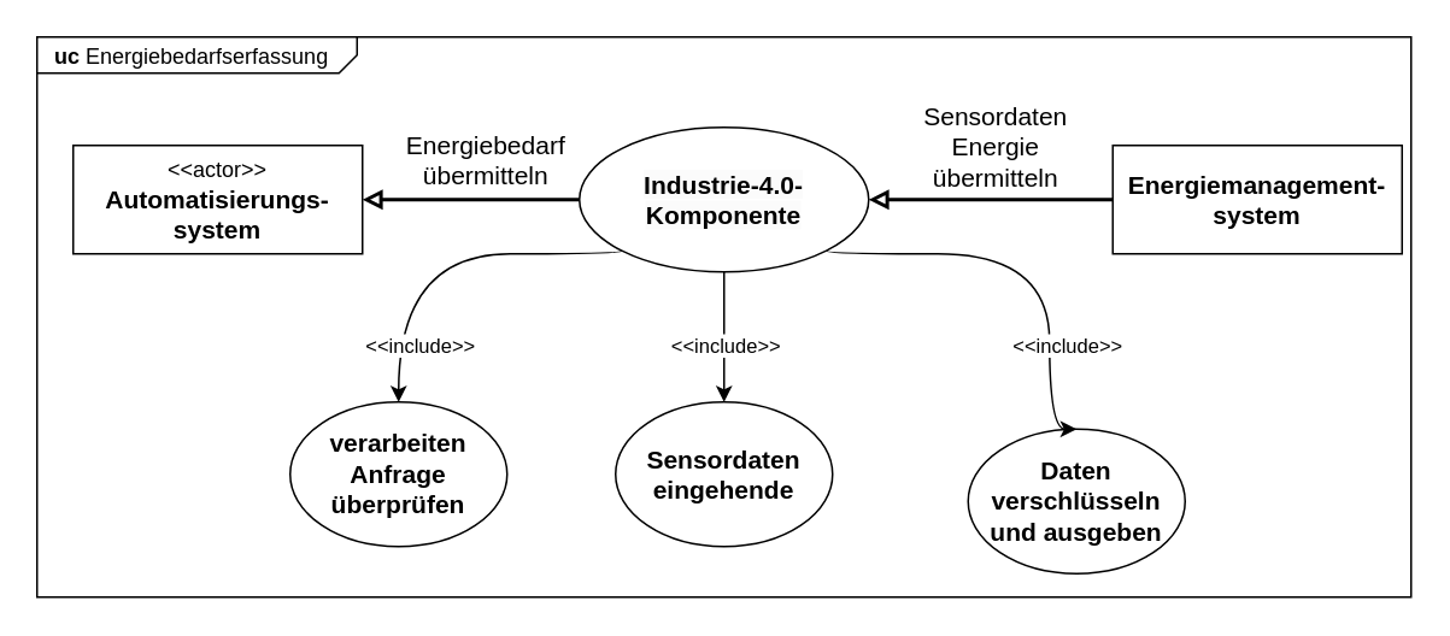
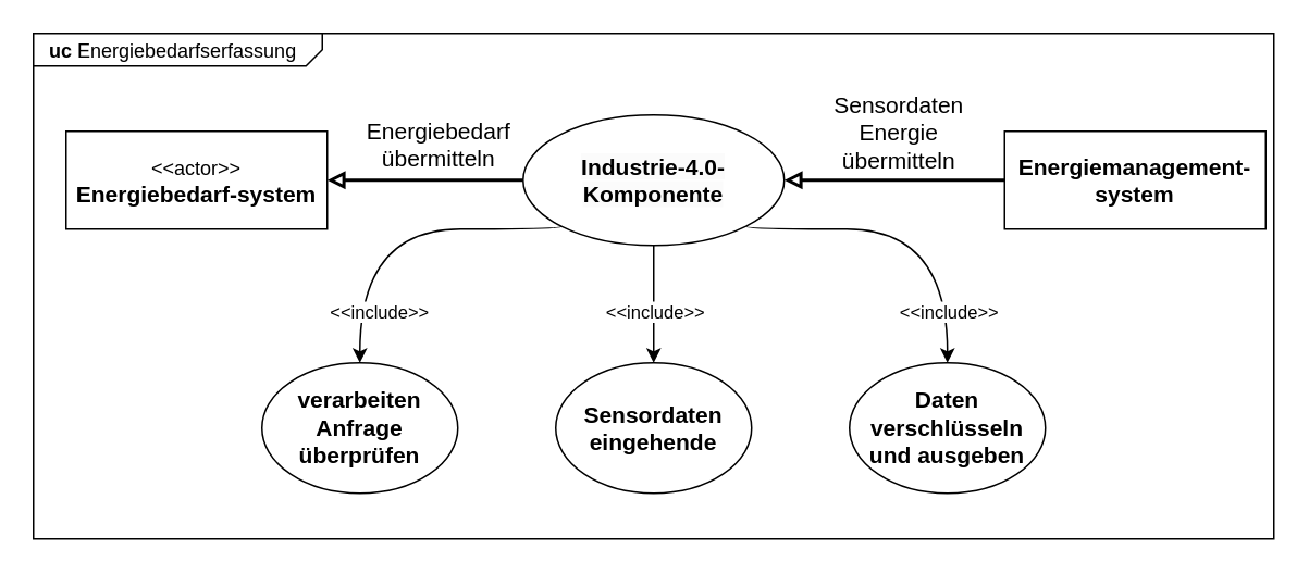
- <mxCell id="5" value="&lt;span style=&quot;font-weight: normal;&quot;&gt;&lt;font style=&quot;font-size: 12px;&quot;&gt;&amp;lt;&amp;lt;actor&amp;gt;&amp;gt;&lt;/font&gt;&lt;/span&gt;&lt;br&gt;Automatisierungs-system" style="rounded=0;whiteSpace=wrap;html=1;fontStyle=1;fontSize=14;" vertex="1" parent="1"><mxGeometry x="40" y="80" width="160" height="60" as="geometry" /></mxCell>
+ <mxCell id="5" value="&lt;span style=&quot;font-weight: normal;&quot;&gt;&lt;font style=&quot;font-size: 12px;&quot;&gt;&amp;lt;&amp;lt;actor&amp;gt;&amp;gt;&lt;/font&gt;&lt;/span&gt;&lt;br&gt;Energiebedarf-system" style="rounded=0;whiteSpace=wrap;html=1;fontStyle=1;fontSize=14;" vertex="1" parent="1"><mxGeometry x="40" y="80" width="160" height="60" as="geometry" /></mxCell>
- <mxCell id="11" value="&lt;span style=&quot;font-size: 14px;&quot;&gt;&lt;b&gt;Daten verschlüsseln und ausgeben&lt;/b&gt;&lt;/span&gt;" style="ellipse;whiteSpace=wrap;html=1;" vertex="1" parent="1"><mxGeometry x="535" y="237" width="120" height="80" as="geometry" /></mxCell>
+ <mxCell id="11" value="&lt;span style=&quot;font-size: 14px;&quot;&gt;&lt;b&gt;Daten verschlüsseln und ausgeben&lt;/b&gt;&lt;/span&gt;" style="ellipse;whiteSpace=wrap;html=1;" vertex="1" parent="1"><mxGeometry x="520" y="222" width="120" height="80" as="geometry" /></mxCell>
